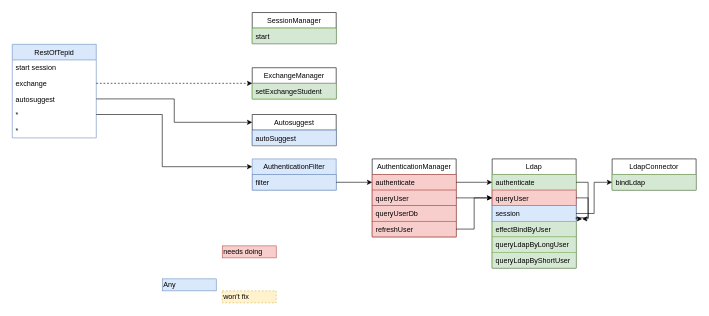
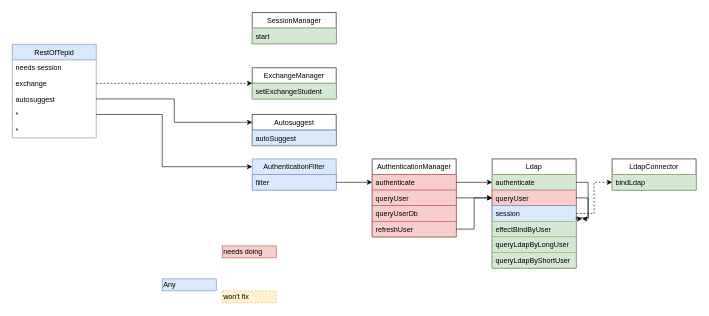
- <mxCell id="23" value="start session" style="text;strokeColor=none;fillColor=none;align=left;verticalAlign=top;spacingLeft=4;spacingRight=4;overflow=hidden;rotatable=0;points=[[0,0.5],[1,0.5]];portConstraint=eastwest;" parent="22" vertex="1"><mxGeometry y="26" width="140" height="26" as="geometry" /></mxCell>
+ <mxCell id="23" value="needs session" style="text;strokeColor=none;fillColor=none;align=left;verticalAlign=top;spacingLeft=4;spacingRight=4;overflow=hidden;rotatable=0;points=[[0,0.5],[1,0.5]];portConstraint=eastwest;" parent="22" vertex="1"><mxGeometry y="26" width="140" height="26" as="geometry" /></mxCell>
- <mxCell id="39" style="edgeStyle=orthogonalEdgeStyle;rounded=0;orthogonalLoop=1;jettySize=auto;html=1;" edge="1" parent="1" source="16" target="33"><mxGeometry relative="1" as="geometry" /></mxCell>
+ <mxCell id="39" style="edgeStyle=orthogonalEdgeStyle;rounded=0;orthogonalLoop=1;jettySize=auto;html=1;dashed=1;" edge="1" parent="1" source="16" target="33"><mxGeometry relative="1" as="geometry" /></mxCell>
